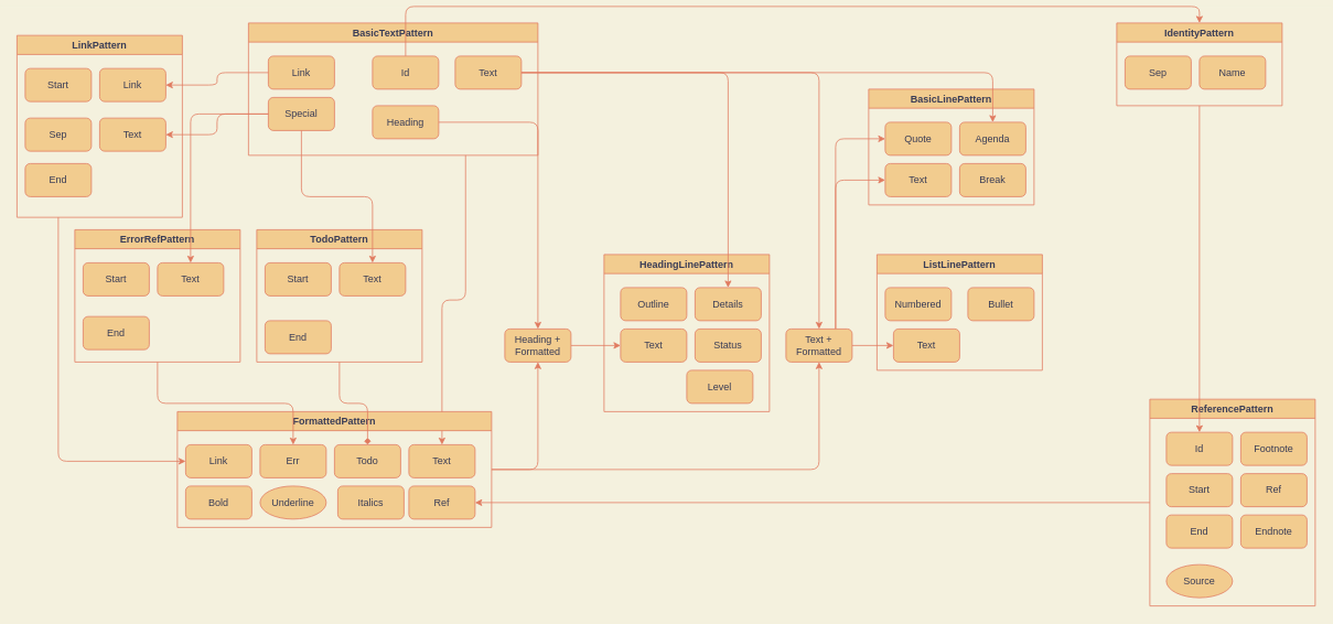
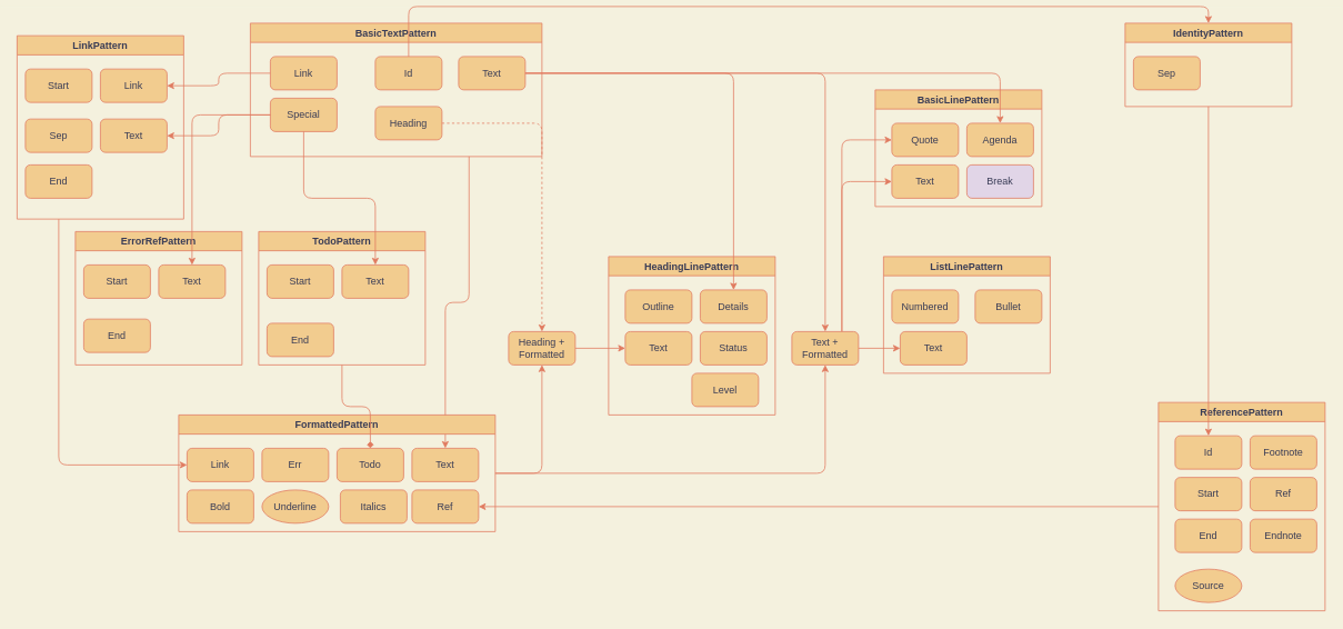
- <mxCell id="11" value="Name" style="rounded=1;whiteSpace=wrap;html=1;sketch=0;fontColor=#393C56;strokeColor=#E07A5F;fillColor=#F2CC8F;" parent="9" vertex="1"><mxGeometry x="100" y="40" width="80" height="40" as="geometry" /></mxCell>
- <mxCell id="78" value="Break" style="rounded=1;whiteSpace=wrap;html=1;sketch=0;fontColor=#393C56;strokeColor=#E07A5F;fillColor=#F2CC8F;" parent="74" vertex="1"><mxGeometry x="110" y="90" width="80" height="40" as="geometry" /></mxCell>
+ <mxCell id="78" value="Break" style="rounded=1;whiteSpace=wrap;html=1;sketch=0;fontColor=#393C56;strokeColor=#E07A5F;fillColor=#e1d5e7;" parent="74" vertex="1"><mxGeometry x="110" y="90" width="80" height="40" as="geometry" /></mxCell>
- <mxCell id="64" style="edgeStyle=orthogonalEdgeStyle;curved=0;rounded=1;sketch=0;orthogonalLoop=1;jettySize=auto;html=1;fontColor=#393C56;strokeColor=#E07A5F;fillColor=#F2CC8F;" parent="1" source="7" target="63" edge="1"><mxGeometry relative="1" as="geometry" /></mxCell>
+ <mxCell id="64" style="edgeStyle=orthogonalEdgeStyle;curved=0;rounded=1;sketch=0;orthogonalLoop=1;jettySize=auto;html=1;fontColor=#393C56;strokeColor=#E07A5F;fillColor=#F2CC8F;dashed=1;" parent="1" source="7" target="63" edge="1"><mxGeometry relative="1" as="geometry" /></mxCell>
- <mxCell id="33" style="edgeStyle=orthogonalEdgeStyle;curved=0;rounded=1;sketch=0;orthogonalLoop=1;jettySize=auto;html=1;fontColor=#393C56;strokeColor=#E07A5F;fillColor=#F2CC8F;exitX=0.5;exitY=1;exitDx=0;exitDy=0;" parent="1" source="34" target="27" edge="1"><mxGeometry relative="1" as="geometry" /></mxCell>
